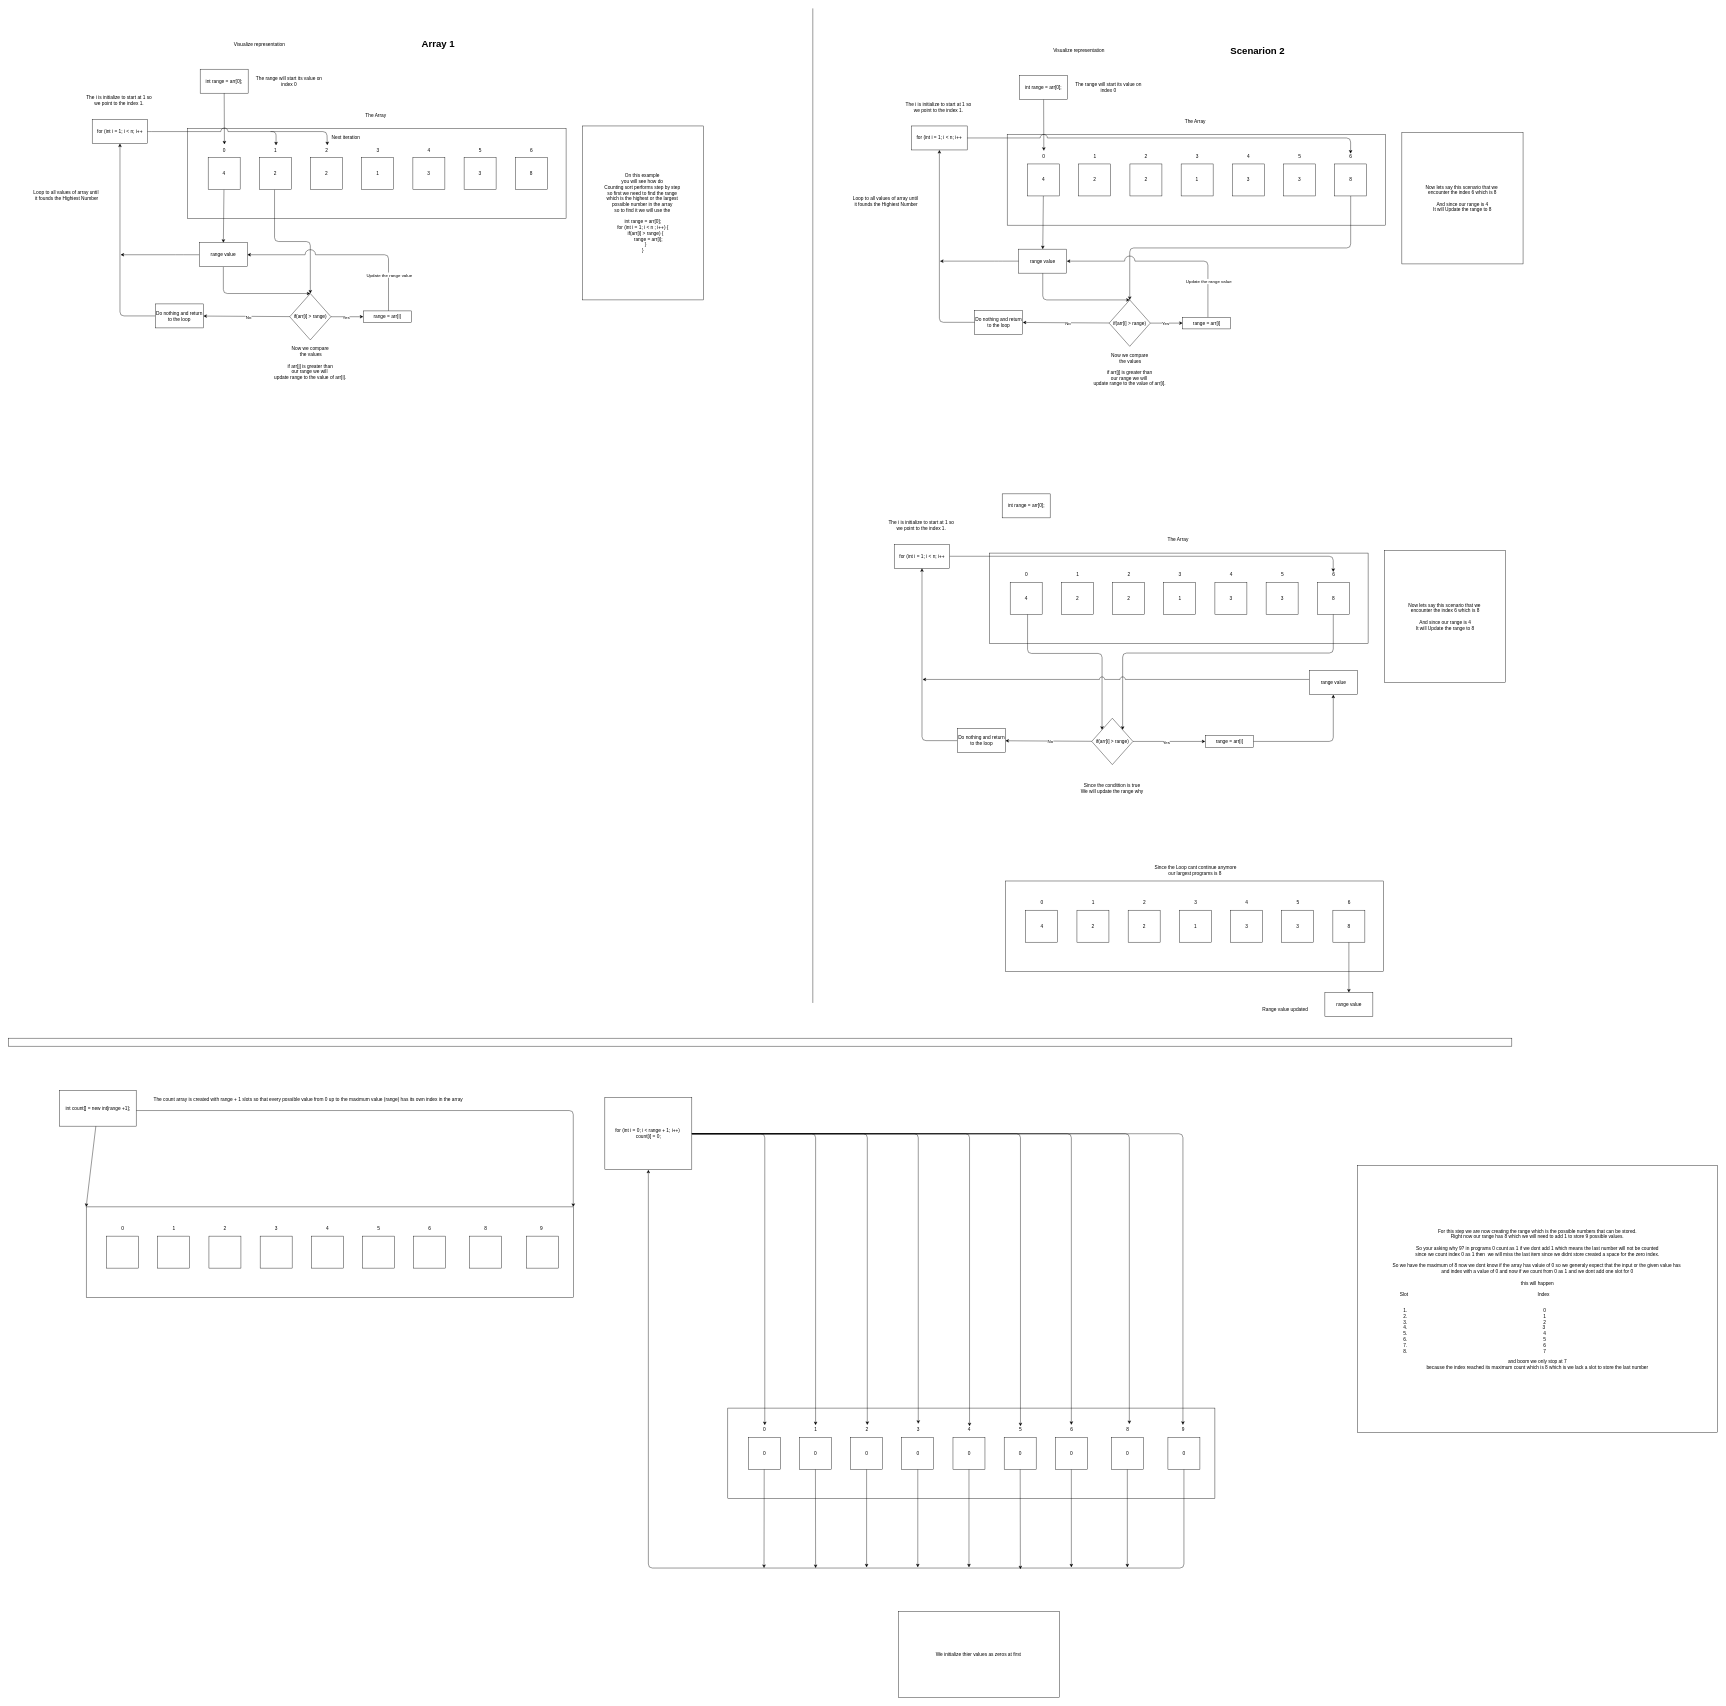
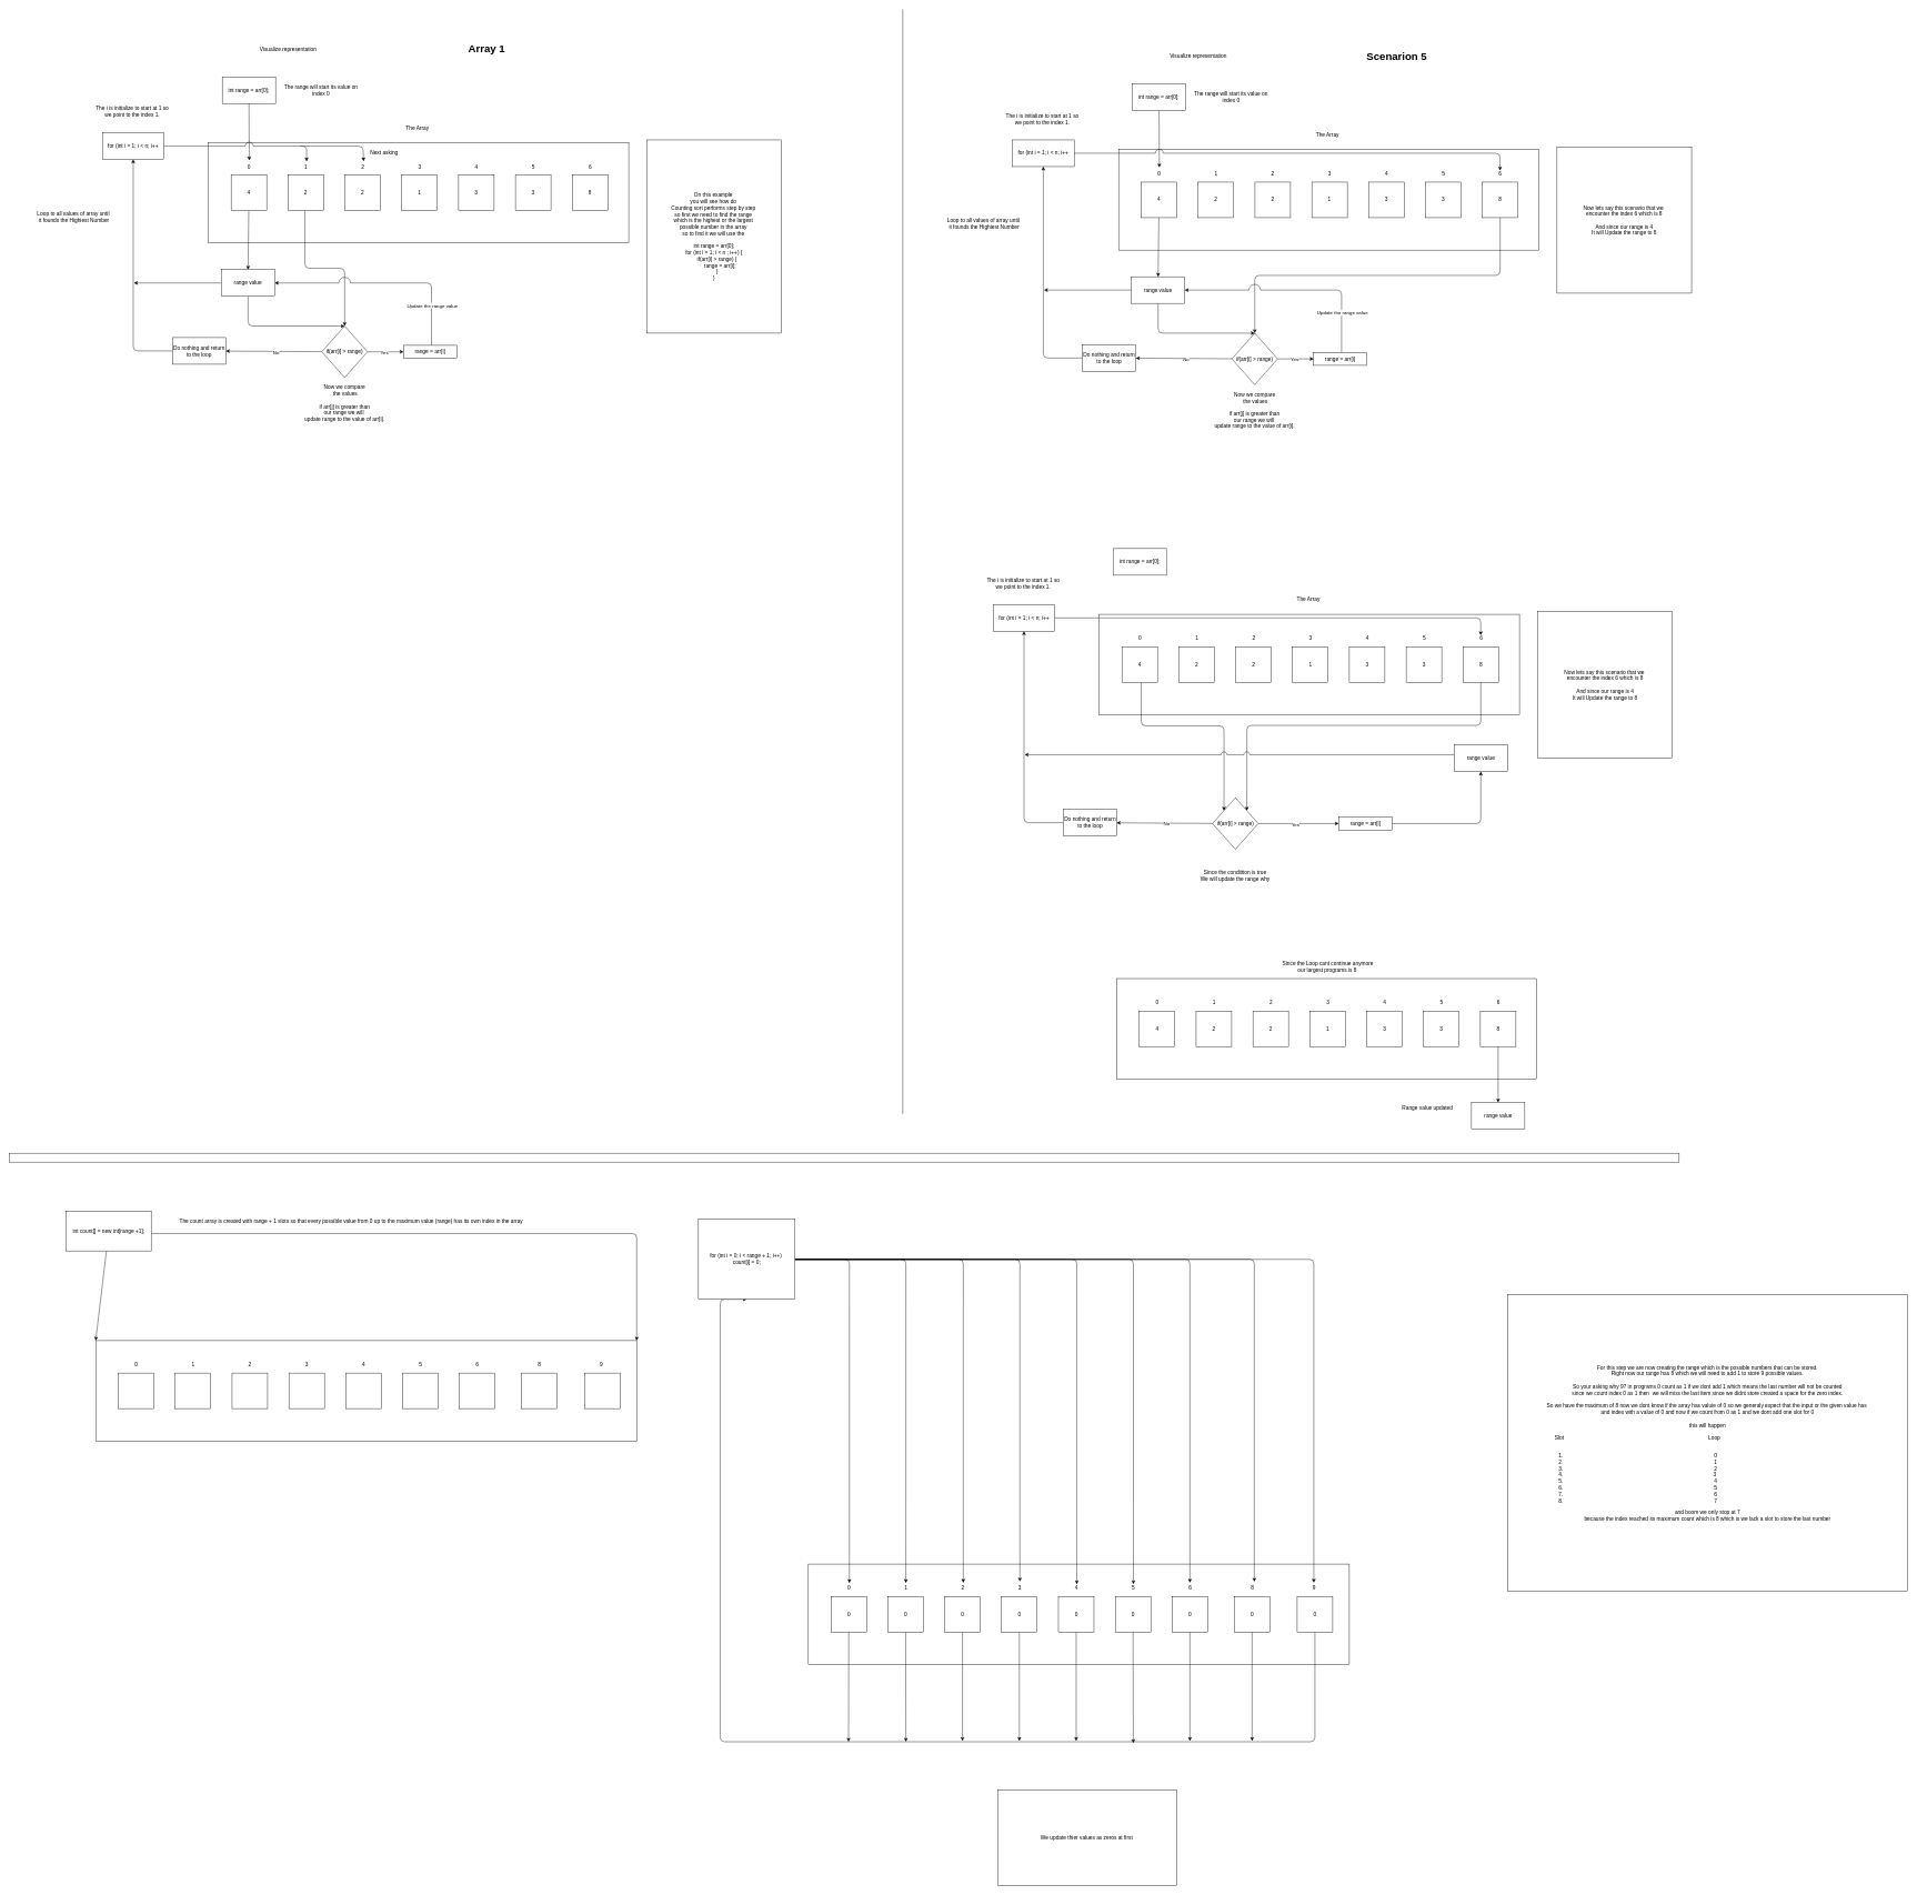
- <mxCell id="87" value="&lt;h1&gt;Scenarion 2&lt;/h1&gt;" style="text;html=1;align=center;verticalAlign=middle;resizable=0;points=[];autosize=1;strokeColor=none;fillColor=none;movable=0;rotatable=0;deletable=0;editable=0;locked=1;connectable=0;" parent="1" vertex="1"><mxGeometry x="3067" y="89" width="154" height="73" as="geometry" /></mxCell>
+ <mxCell id="87" value="&lt;h1&gt;Scenarion 5&lt;/h1&gt;" style="text;html=1;align=center;verticalAlign=middle;resizable=0;points=[];autosize=1;strokeColor=none;fillColor=none;movable=0;rotatable=0;deletable=0;editable=0;locked=1;connectable=0;" parent="1" vertex="1"><mxGeometry x="3067" y="89" width="154" height="73" as="geometry" /></mxCell>
- <mxCell id="42" value="&lt;font style=&quot;color: light-dark(rgb(0, 0, 0), rgb(204, 0, 204));&quot;&gt;Next iteration&lt;/font&gt;" style="text;html=1;align=center;verticalAlign=middle;resizable=0;points=[];autosize=1;strokeColor=none;fillColor=none;movable=0;rotatable=0;deletable=0;editable=0;locked=1;connectable=0;" parent="1" vertex="1"><mxGeometry x="819" y="329" width="89" height="26" as="geometry" /></mxCell>
+ <mxCell id="42" value="&lt;font style=&quot;color: light-dark(rgb(0, 0, 0), rgb(204, 0, 204));&quot;&gt;Next asking&lt;/font&gt;" style="text;html=1;align=center;verticalAlign=middle;resizable=0;points=[];autosize=1;strokeColor=none;fillColor=none;movable=0;rotatable=0;deletable=0;editable=0;locked=1;connectable=0;" parent="1" vertex="1"><mxGeometry x="819" y="329" width="89" height="26" as="geometry" /></mxCell>
- <mxCell id="142" value="Range value updated" style="text;html=1;align=center;verticalAlign=middle;resizable=0;points=[];autosize=1;strokeColor=none;fillColor=none;movable=0;rotatable=0;deletable=0;editable=0;locked=1;connectable=0;" parent="1" vertex="1"><mxGeometry x="3146.5" y="2511" width="132" height="26" as="geometry" /></mxCell>
+ <mxCell id="142" value="Range value updated" style="text;html=1;align=center;verticalAlign=middle;resizable=0;points=[];autosize=1;strokeColor=none;fillColor=none;movable=0;rotatable=0;deletable=0;editable=0;locked=1;connectable=0;" parent="1" vertex="1"><mxGeometry x="3146.5" y="2481" width="132" height="26" as="geometry" /></mxCell>
- <mxCell id="169" value="The count array is created with range + 1 slots so that every possible value from 0 up to the maximum value (range) has its own index in the array" style="text;html=1;align=center;verticalAlign=middle;resizable=0;points=[];autosize=1;strokeColor=none;fillColor=none;movable=0;rotatable=0;deletable=0;editable=0;locked=1;connectable=0;" vertex="1" parent="1"><mxGeometry x="374" y="2736" width="791" height="26" as="geometry" /></mxCell>
+ <mxCell id="169" value="The count array is created with range + 1 slots so that every possible value from 0 up to the maximum value (range) has its own index in the array" style="text;html=1;align=center;verticalAlign=middle;resizable=0;points=[];autosize=1;strokeColor=none;fillColor=none;movable=0;rotatable=0;deletable=0;editable=0;locked=1;connectable=0;" vertex="1" parent="1"><mxGeometry x="394" y="2736" width="791" height="26" as="geometry" /></mxCell>
- <mxCell id="202" value="for (int i = 0; i &amp;lt; range + 1; i++)&amp;nbsp;&lt;div&gt;count[i] = 0;&lt;/div&gt;" style="rounded=0;whiteSpace=wrap;html=1;align=center;movable=0;resizable=0;rotatable=0;deletable=0;editable=0;locked=1;connectable=0;" vertex="1" parent="1"><mxGeometry x="1512" y="2744" width="217.5" height="180" as="geometry" /></mxCell>
+ <mxCell id="202" value="for (int i = 0; i &amp;lt; range + 1; i++)&amp;nbsp;&lt;div&gt;count[i] = 0;&lt;/div&gt;" style="rounded=0;whiteSpace=wrap;html=1;align=center;movable=0;resizable=0;rotatable=0;deletable=0;editable=0;locked=1;connectable=0;" vertex="1" parent="1"><mxGeometry x="1572" y="2744" width="217.5" height="180" as="geometry" /></mxCell>
- <mxCell id="170" value="Index" style="text;html=1;align=center;verticalAlign=middle;resizable=0;points=[];autosize=1;strokeColor=none;fillColor=none;movable=0;rotatable=0;deletable=0;editable=0;locked=1;connectable=0;" vertex="1" parent="1"><mxGeometry x="3835" y="3224" width="47" height="26" as="geometry" /></mxCell>
+ <mxCell id="170" value="Loop" style="text;html=1;align=center;verticalAlign=middle;resizable=0;points=[];autosize=1;strokeColor=none;fillColor=none;movable=0;rotatable=0;deletable=0;editable=0;locked=1;connectable=0;" vertex="1" parent="1"><mxGeometry x="3835" y="3224" width="47" height="26" as="geometry" /></mxCell>
- <mxCell id="209" value="We initialize thier values as zeros at first&amp;nbsp;" style="rounded=0;whiteSpace=wrap;html=1;movable=0;resizable=0;rotatable=0;deletable=0;editable=0;locked=1;connectable=0;" vertex="1" parent="1"><mxGeometry x="2247" y="4029" width="402" height="214" as="geometry" /></mxCell>
+ <mxCell id="209" value="We update thier values as zeros at first&amp;nbsp;" style="rounded=0;whiteSpace=wrap;html=1;movable=0;resizable=0;rotatable=0;deletable=0;editable=0;locked=1;connectable=0;" vertex="1" parent="1"><mxGeometry x="2247" y="4029" width="402" height="214" as="geometry" /></mxCell>
